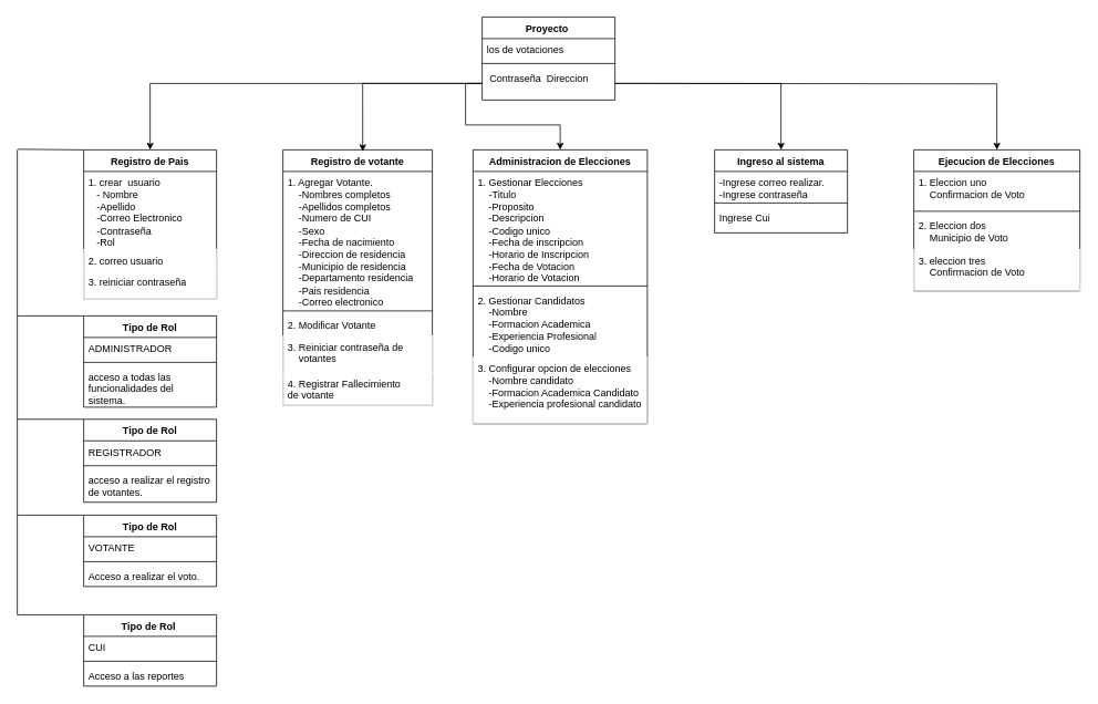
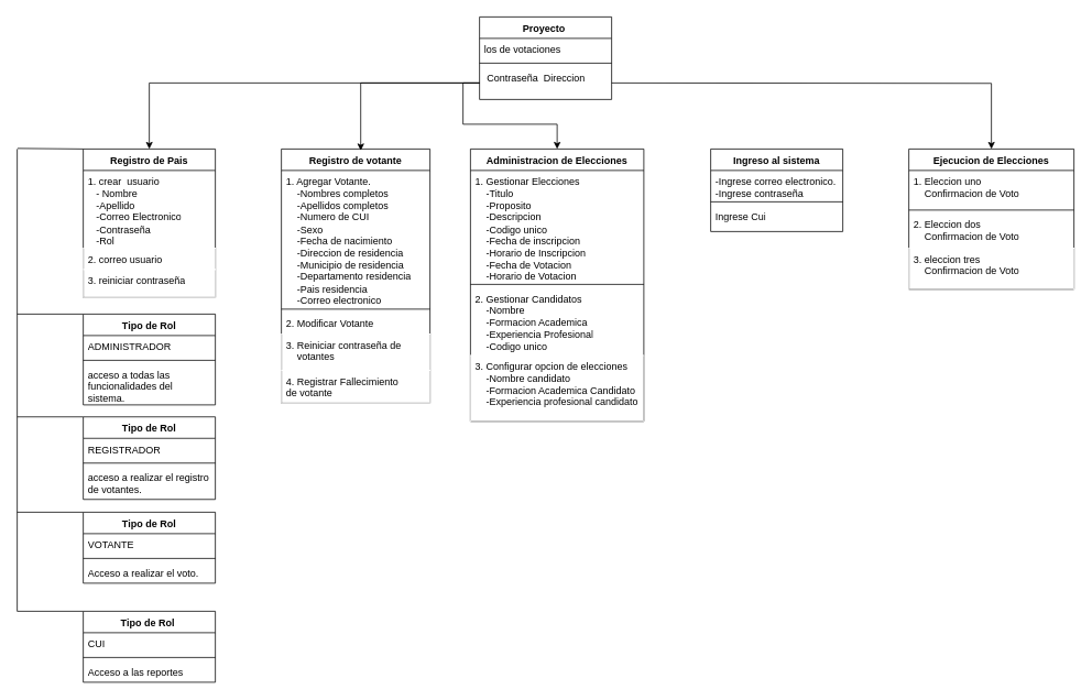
- <mxCell id="32" style="edgeStyle=orthogonalEdgeStyle;rounded=0;orthogonalLoop=1;jettySize=auto;html=1;exitX=1;exitY=0.5;exitDx=0;exitDy=0;entryX=0.5;entryY=0;entryDx=0;entryDy=0;" edge="1" parent="1" source="15" target="21"><mxGeometry relative="1" as="geometry" /></mxCell>
- <mxCell id="22" value="-Ingrese correo realizar.&lt;br&gt;-Ingrese contraseña" style="text;strokeColor=none;fillColor=none;align=left;verticalAlign=top;spacingLeft=4;spacingRight=4;overflow=hidden;rotatable=0;points=[[0,0.5],[1,0.5]];portConstraint=eastwest;whiteSpace=wrap;html=1;" vertex="1" parent="21"><mxGeometry y="26" width="160" height="34" as="geometry" /></mxCell>
+ <mxCell id="22" value="-Ingrese correo electronico.&lt;br&gt;-Ingrese contraseña" style="text;strokeColor=none;fillColor=none;align=left;verticalAlign=top;spacingLeft=4;spacingRight=4;overflow=hidden;rotatable=0;points=[[0,0.5],[1,0.5]];portConstraint=eastwest;whiteSpace=wrap;html=1;" vertex="1" parent="21"><mxGeometry y="26" width="160" height="34" as="geometry" /></mxCell>
- <mxCell id="28" value="2. Eleccion dos&lt;br&gt;&amp;nbsp; &amp;nbsp; Municipio de Voto" style="text;strokeColor=none;fillColor=none;align=left;verticalAlign=top;spacingLeft=4;spacingRight=4;overflow=hidden;rotatable=0;points=[[0,0.5],[1,0.5]];portConstraint=eastwest;whiteSpace=wrap;html=1;" vertex="1" parent="25"><mxGeometry y="78" width="200" height="42" as="geometry" /></mxCell>
+ <mxCell id="28" value="2. Eleccion dos&lt;br&gt;&amp;nbsp; &amp;nbsp; Confirmacion de Voto" style="text;strokeColor=none;fillColor=none;align=left;verticalAlign=top;spacingLeft=4;spacingRight=4;overflow=hidden;rotatable=0;points=[[0,0.5],[1,0.5]];portConstraint=eastwest;whiteSpace=wrap;html=1;" vertex="1" parent="25"><mxGeometry y="78" width="200" height="42" as="geometry" /></mxCell>
